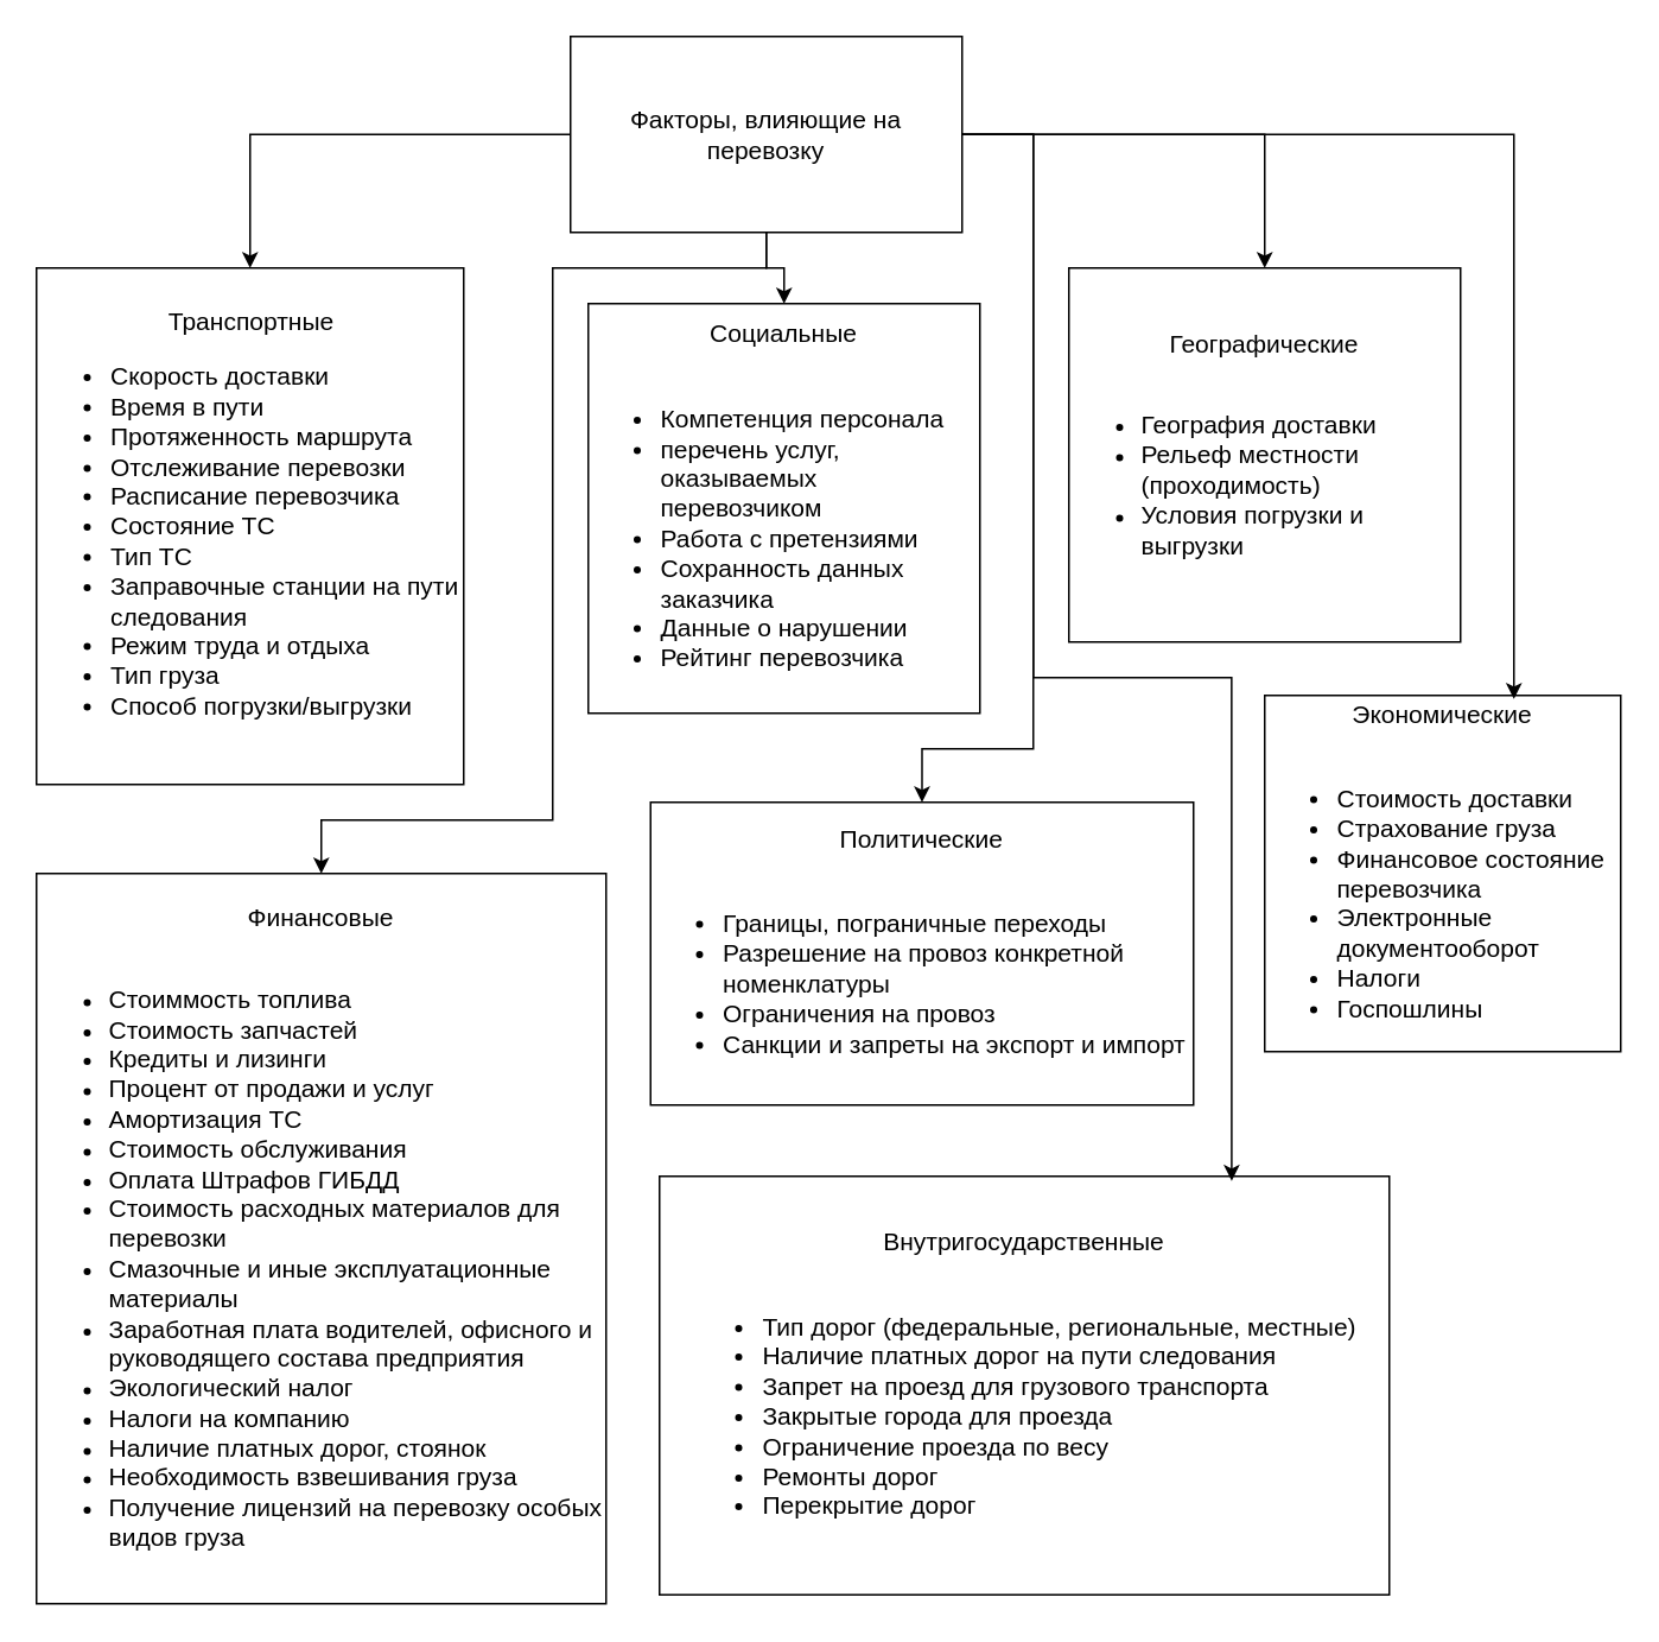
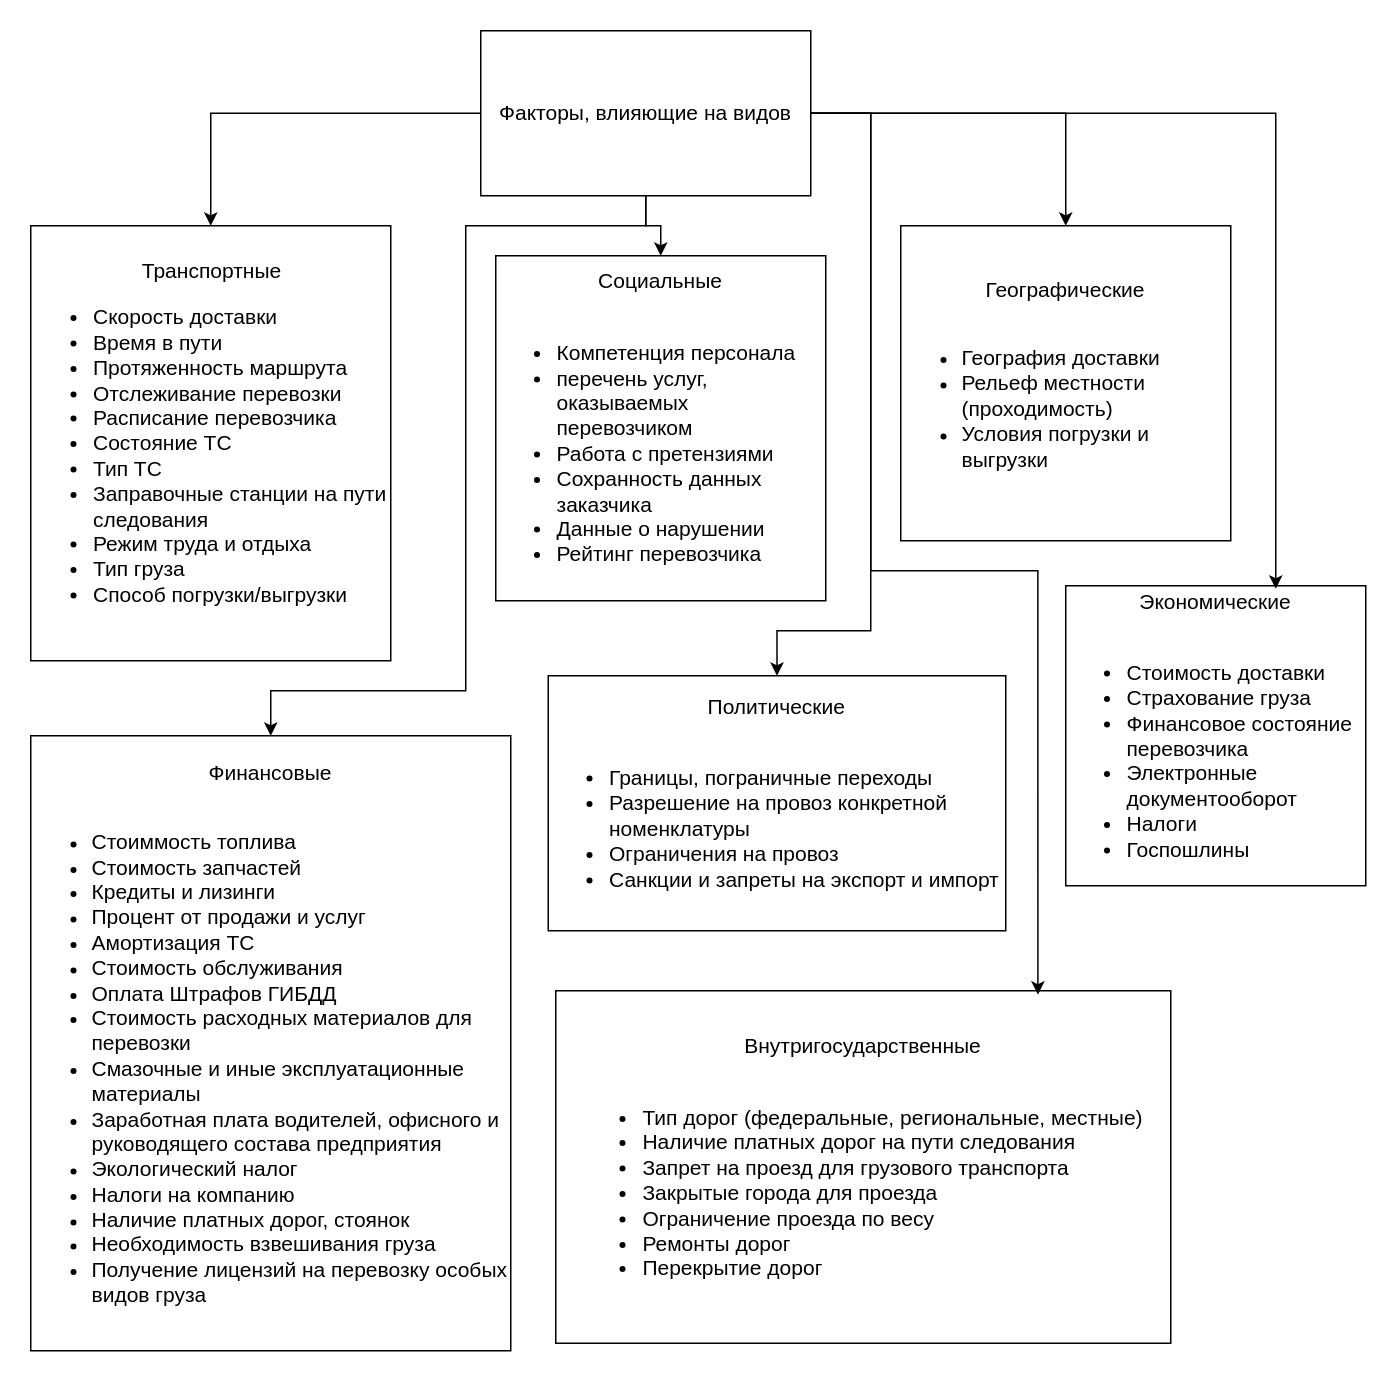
- <mxCell id="6" value="&lt;font style=&quot;font-size: 14px;&quot;&gt;Факторы, влияющие на перевозку&lt;/font&gt;" style="rounded=0;whiteSpace=wrap;html=1;" vertex="1" parent="1"><mxGeometry x="320" y="20" width="220" height="110" as="geometry" /></mxCell>
+ <mxCell id="6" value="&lt;font style=&quot;font-size: 14px;&quot;&gt;Факторы, влияющие на видов&lt;/font&gt;" style="rounded=0;whiteSpace=wrap;html=1;" vertex="1" parent="1"><mxGeometry x="320" y="20" width="220" height="110" as="geometry" /></mxCell>
